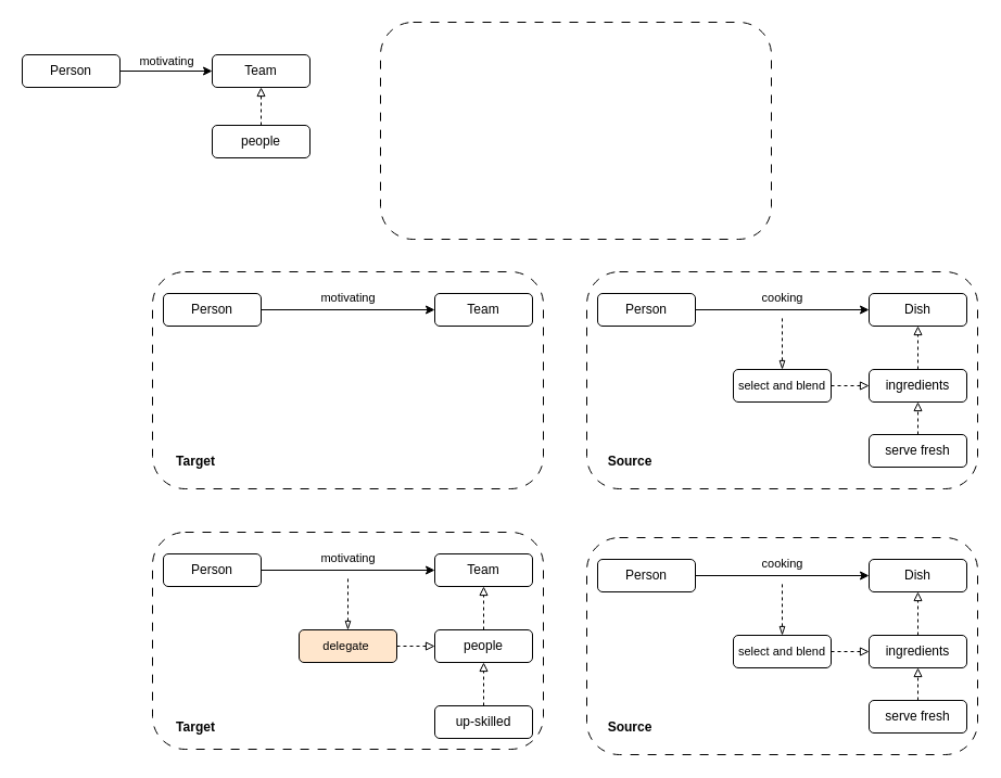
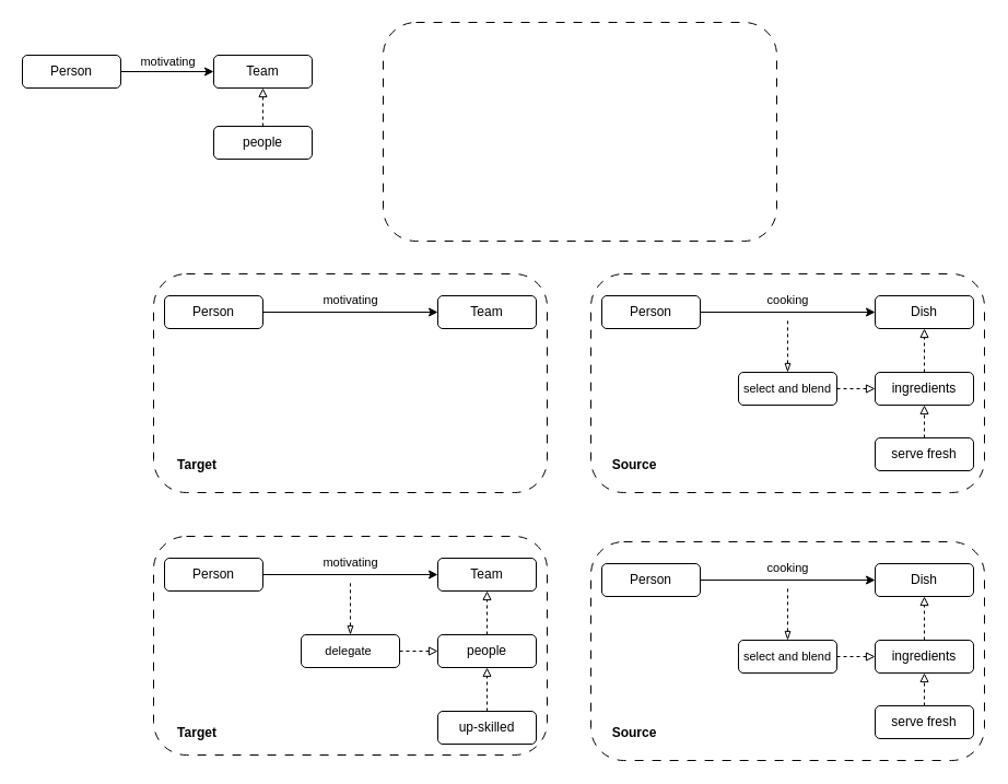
- <mxCell id="31" value="&lt;font style=&quot;font-size: 11px;&quot;&gt;delegate&amp;nbsp;&lt;/font&gt;" style="rounded=1;whiteSpace=wrap;html=1;fillColor=#ffe6cc;" parent="1" vertex="1"><mxGeometry x="275" y="580" width="90" height="30" as="geometry" /></mxCell>
+ <mxCell id="31" value="&lt;font style=&quot;font-size: 11px;&quot;&gt;delegate&amp;nbsp;&lt;/font&gt;" style="rounded=1;whiteSpace=wrap;html=1;" parent="1" vertex="1"><mxGeometry x="275" y="580" width="90" height="30" as="geometry" /></mxCell>
